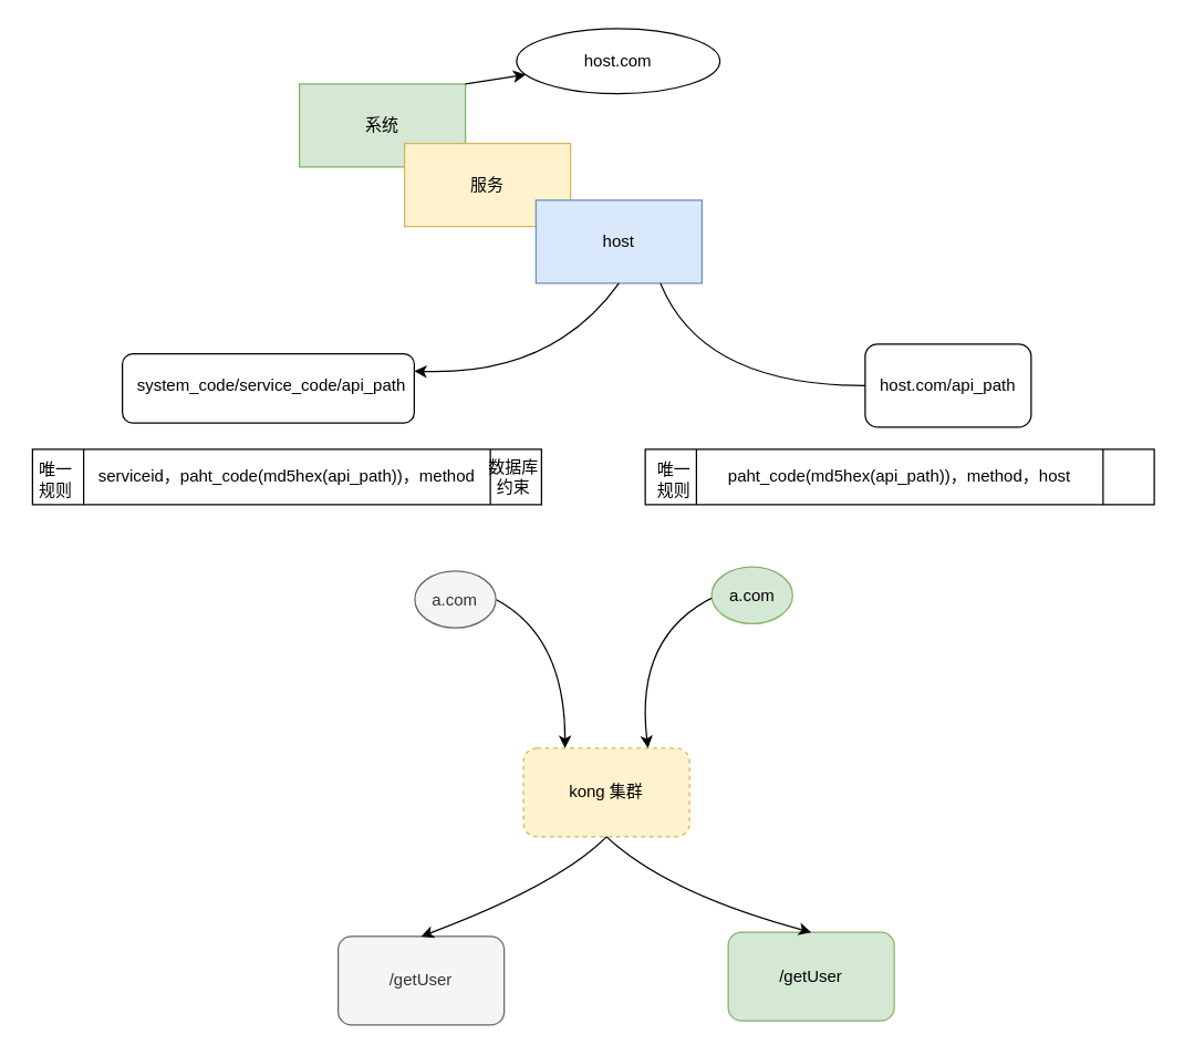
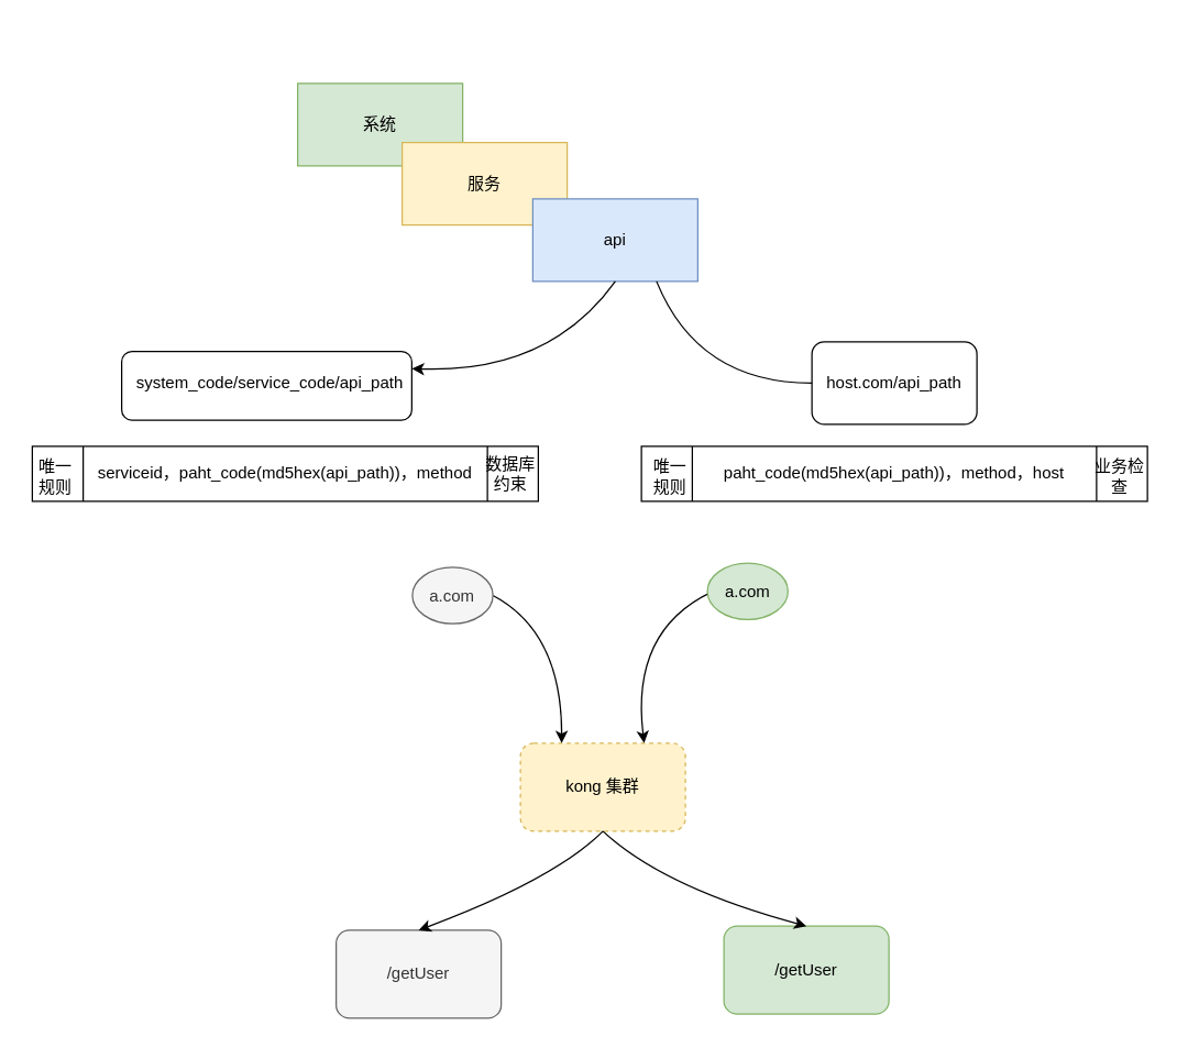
- <mxCell id="13" value="host.com" style="ellipse;whiteSpace=wrap;html=1;" vertex="1" parent="1"><mxGeometry x="373" y="20" width="147" height="47" as="geometry" /></mxCell>
- <mxCell id="12" value="" style="endArrow=classic;html=1;exitX=1;exitY=0;exitDx=0;exitDy=0;" edge="1" parent="1" source="3" target="13"><mxGeometry width="50" height="50" relative="1" as="geometry"><mxPoint x="383" y="286" as="sourcePoint" /><mxPoint x="433" y="60" as="targetPoint" /></mxGeometry></mxCell>
- <mxCell id="5" value="host" style="rounded=0;whiteSpace=wrap;html=1;fillColor=#dae8fc;strokeColor=#6c8ebf;" vertex="1" parent="1"><mxGeometry x="387" y="144" width="120" height="60" as="geometry" /></mxCell>
+ <mxCell id="5" value="api" style="rounded=0;whiteSpace=wrap;html=1;fillColor=#dae8fc;strokeColor=#6c8ebf;" vertex="1" parent="1"><mxGeometry x="387" y="144" width="120" height="60" as="geometry" /></mxCell>
- <mxCell id="9" value="host.com/api_path" style="rounded=1;whiteSpace=wrap;html=1;fillColor=none;" vertex="1" parent="1"><mxGeometry x="625" y="248" width="120" height="60" as="geometry" /></mxCell>
+ <mxCell id="9" value="host.com/api_path" style="rounded=1;whiteSpace=wrap;html=1;fillColor=none;" vertex="1" parent="1"><mxGeometry x="590" y="248" width="120" height="60" as="geometry" /></mxCell>
+ <mxCell id="17" value="业务检查" style="text;html=1;strokeColor=none;fillColor=none;align=center;verticalAlign=middle;whiteSpace=wrap;rounded=0;" vertex="1" parent="1"><mxGeometry x="794" y="336" width="40" height="20" as="geometry" /></mxCell>
